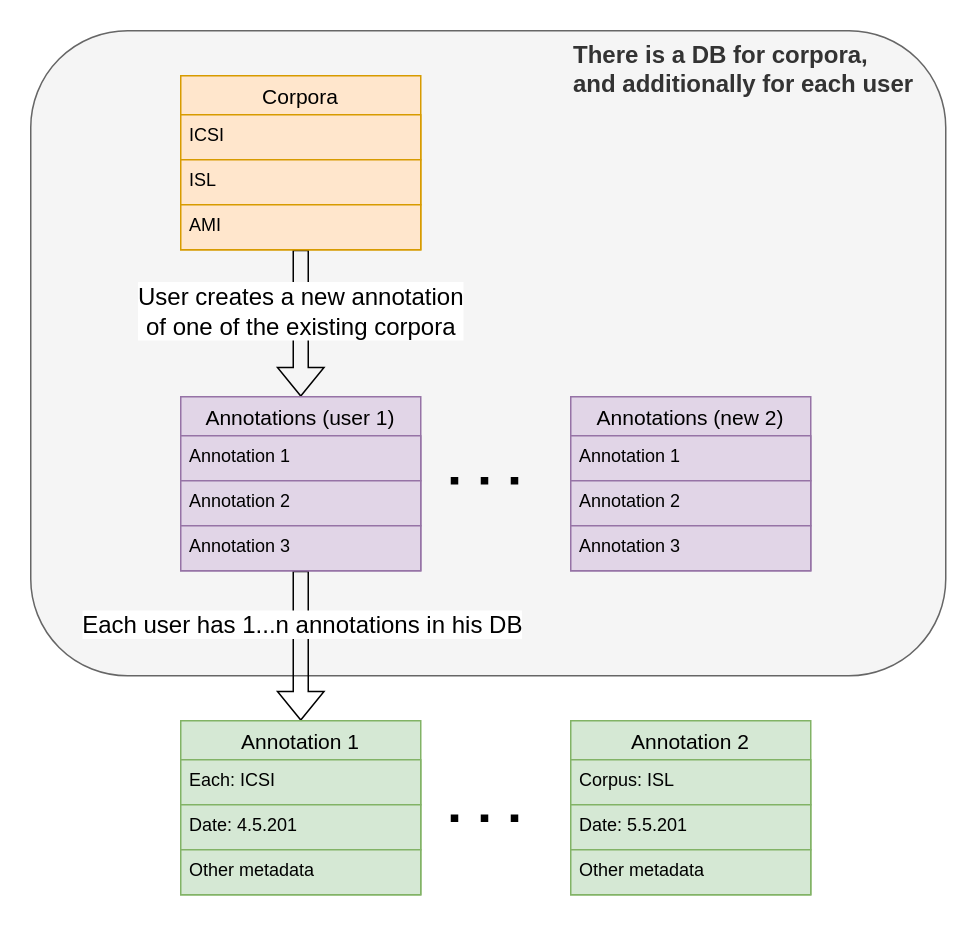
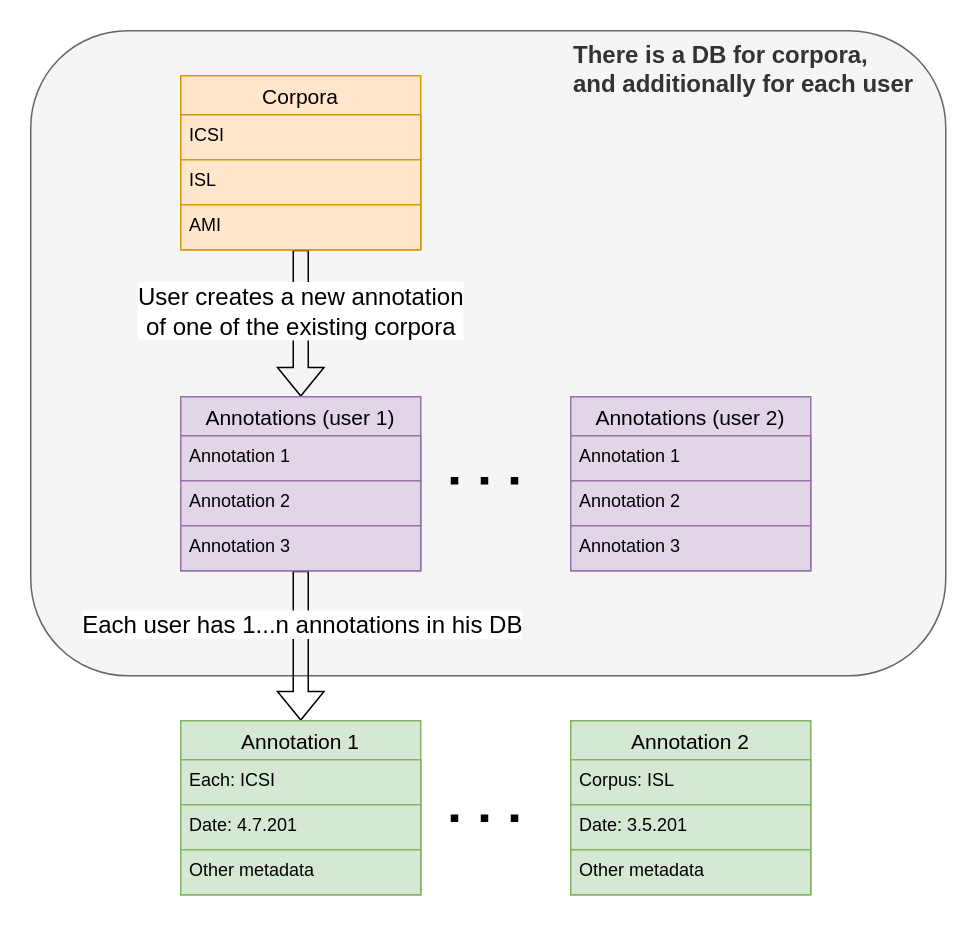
- <mxCell id="3" value="Annotations (new 2)" style="swimlane;fontStyle=0;childLayout=stackLayout;horizontal=1;startSize=26;horizontalStack=0;resizeParent=1;resizeParentMax=0;resizeLast=0;collapsible=1;marginBottom=0;align=center;fontSize=14;fillColor=#e1d5e7;strokeColor=#9673a6;" vertex="1" parent="1"><mxGeometry x="380" y="264" width="160" height="116" as="geometry" /></mxCell>
+ <mxCell id="3" value="Annotations (user 2)" style="swimlane;fontStyle=0;childLayout=stackLayout;horizontal=1;startSize=26;horizontalStack=0;resizeParent=1;resizeParentMax=0;resizeLast=0;collapsible=1;marginBottom=0;align=center;fontSize=14;fillColor=#e1d5e7;strokeColor=#9673a6;" vertex="1" parent="1"><mxGeometry x="380" y="264" width="160" height="116" as="geometry" /></mxCell>
- <mxCell id="22" value="Date: 4.5.201" style="text;strokeColor=#82b366;fillColor=#d5e8d4;spacingLeft=4;spacingRight=4;overflow=hidden;rotatable=0;points=[[0,0.5],[1,0.5]];portConstraint=eastwest;fontSize=12;" vertex="1" parent="20"><mxGeometry y="56" width="160" height="30" as="geometry" /></mxCell>
+ <mxCell id="22" value="Date: 4.7.201" style="text;strokeColor=#82b366;fillColor=#d5e8d4;spacingLeft=4;spacingRight=4;overflow=hidden;rotatable=0;points=[[0,0.5],[1,0.5]];portConstraint=eastwest;fontSize=12;" vertex="1" parent="20"><mxGeometry y="56" width="160" height="30" as="geometry" /></mxCell>
- <mxCell id="27" value="Date: 5.5.201" style="text;strokeColor=#82b366;fillColor=#d5e8d4;spacingLeft=4;spacingRight=4;overflow=hidden;rotatable=0;points=[[0,0.5],[1,0.5]];portConstraint=eastwest;fontSize=12;" vertex="1" parent="25"><mxGeometry y="56" width="160" height="30" as="geometry" /></mxCell>
+ <mxCell id="27" value="Date: 3.5.201" style="text;strokeColor=#82b366;fillColor=#d5e8d4;spacingLeft=4;spacingRight=4;overflow=hidden;rotatable=0;points=[[0,0.5],[1,0.5]];portConstraint=eastwest;fontSize=12;" vertex="1" parent="25"><mxGeometry y="56" width="160" height="30" as="geometry" /></mxCell>
